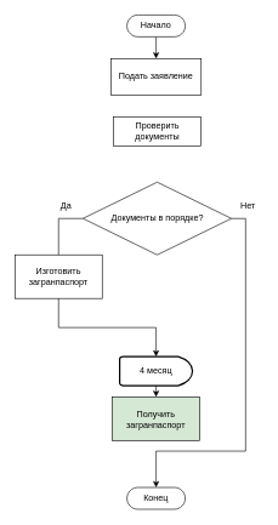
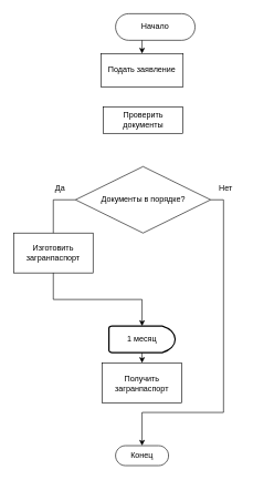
- <mxCell id="3" value="Начало" style="html=1;dashed=0;whiteSpace=wrap;shape=mxgraph.dfd.start" parent="1" vertex="1"><mxGeometry x="174" y="20" width="80" height="30" as="geometry" /></mxCell>
+ <mxCell id="3" value="Начало" style="html=1;dashed=0;whiteSpace=wrap;shape=mxgraph.dfd.start" parent="1" vertex="1"><mxGeometry x="174" y="20" width="120" height="40" as="geometry" /></mxCell>
- <mxCell id="10" value="4 месяц" style="strokeWidth=2;html=1;shape=mxgraph.flowchart.delay;whiteSpace=wrap;" vertex="1" parent="1"><mxGeometry x="164" y="490" width="100" height="40" as="geometry" /></mxCell>
+ <mxCell id="10" value="1 месяц" style="strokeWidth=2;html=1;shape=mxgraph.flowchart.delay;whiteSpace=wrap;" vertex="1" parent="1"><mxGeometry x="164" y="490" width="100" height="40" as="geometry" /></mxCell>
- <mxCell id="8" value="Получить загранпаспорт" style="whiteSpace=wrap;html=1;fillColor=#d5e8d4;" vertex="1" parent="1"><mxGeometry x="154" y="545.5" width="120" height="60" as="geometry" /></mxCell>
+ <mxCell id="8" value="Получить загранпаспорт" style="whiteSpace=wrap;html=1;" vertex="1" parent="1"><mxGeometry x="154" y="545.5" width="120" height="60" as="geometry" /></mxCell>
